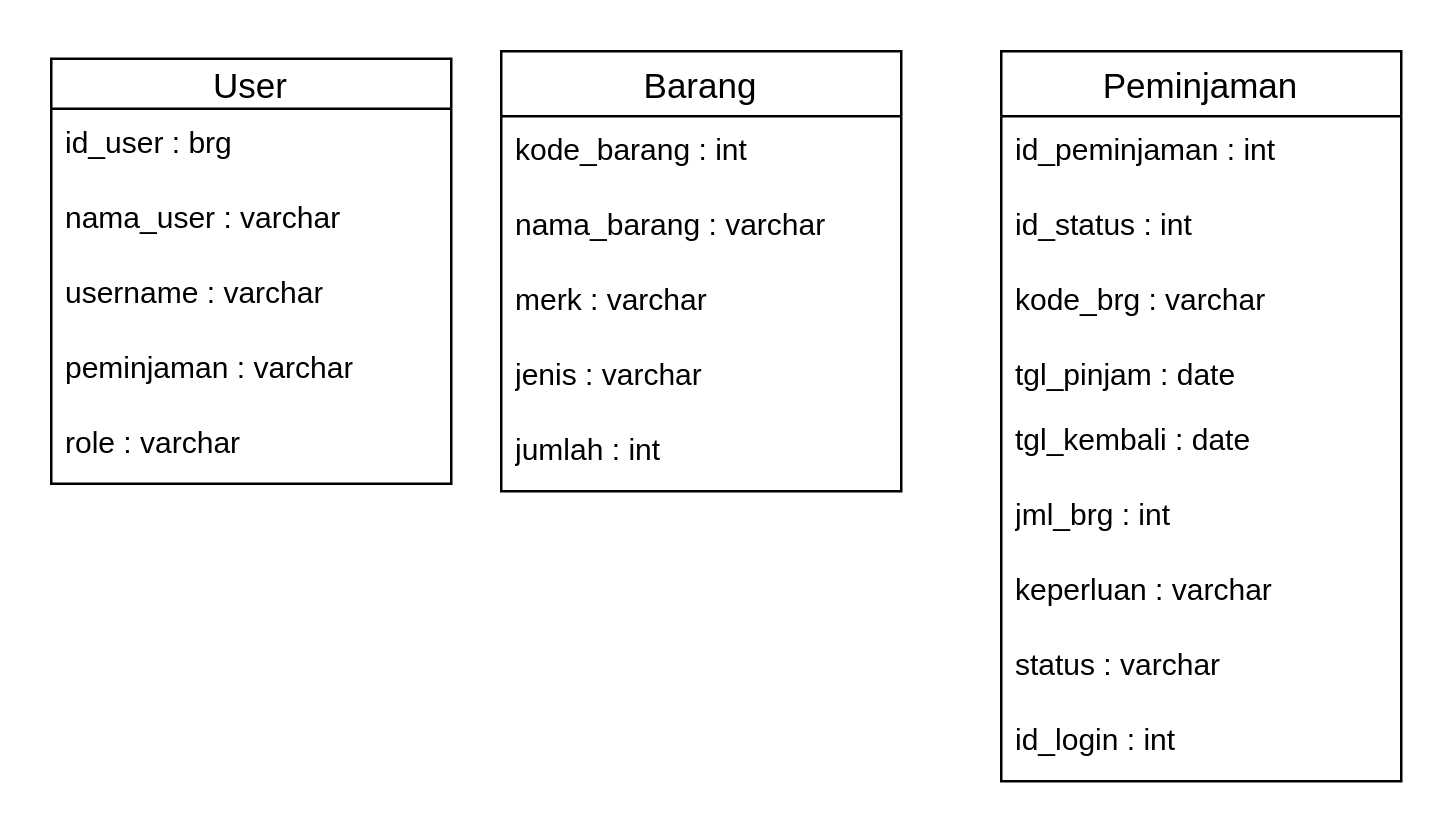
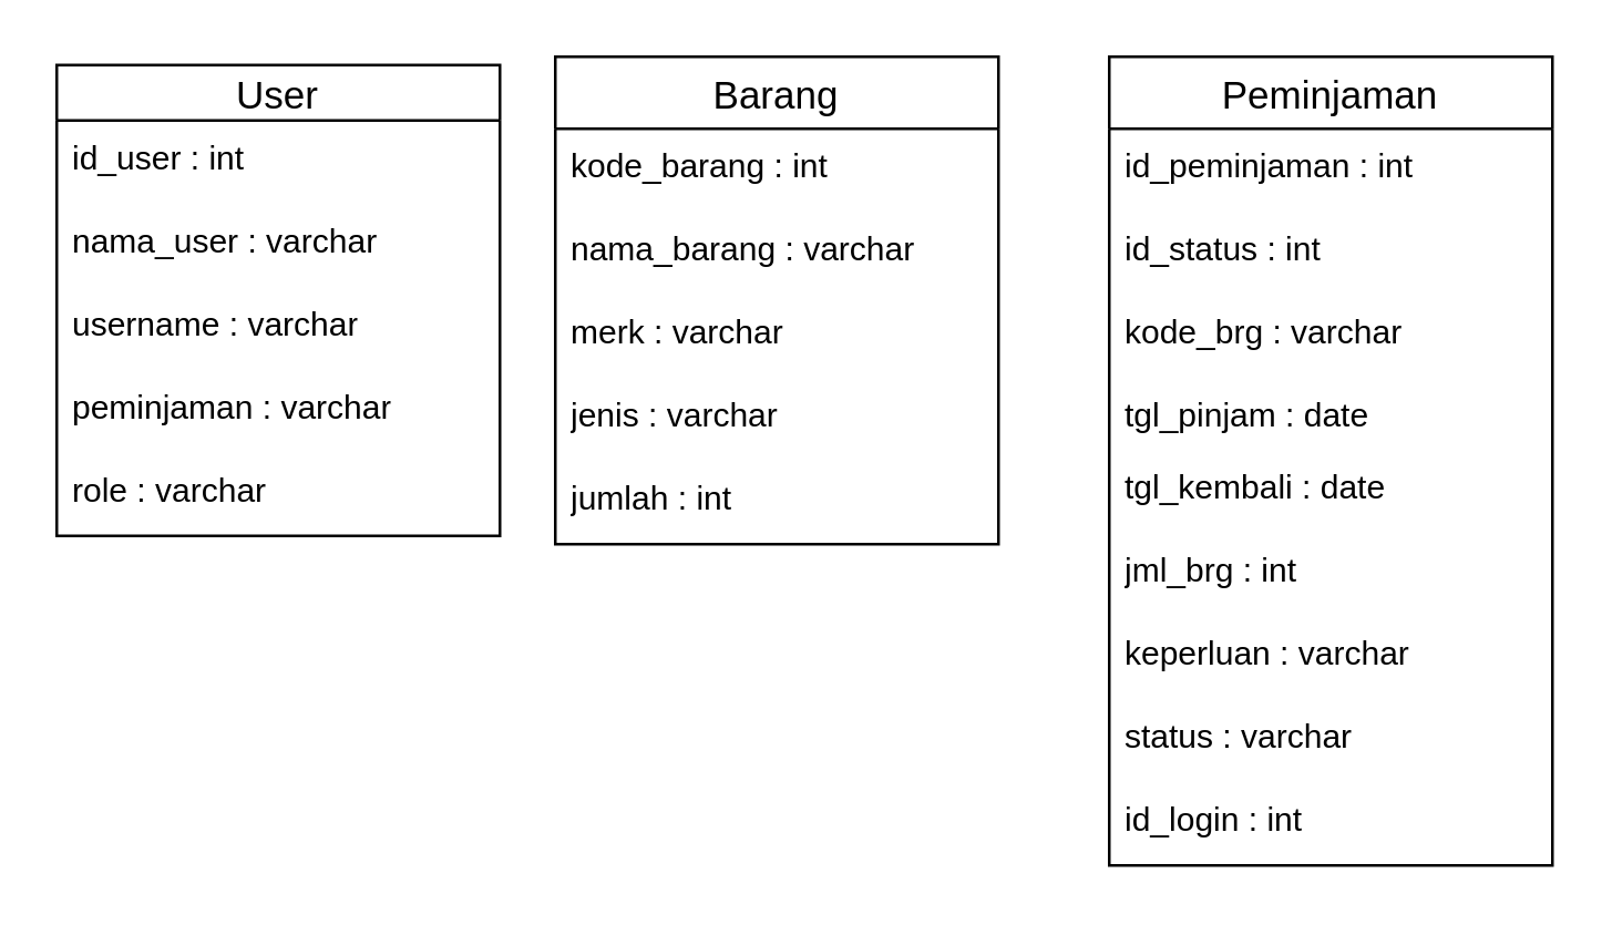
- <mxCell id="3" value="id_user : brg" style="text;strokeColor=none;fillColor=none;spacingLeft=4;spacingRight=4;overflow=hidden;rotatable=0;points=[[0,0.5],[1,0.5]];portConstraint=eastwest;fontSize=12;whiteSpace=wrap;html=1;" vertex="1" parent="2"><mxGeometry y="20" width="160" height="30" as="geometry" /></mxCell>
+ <mxCell id="3" value="id_user : int" style="text;strokeColor=none;fillColor=none;spacingLeft=4;spacingRight=4;overflow=hidden;rotatable=0;points=[[0,0.5],[1,0.5]];portConstraint=eastwest;fontSize=12;whiteSpace=wrap;html=1;" vertex="1" parent="2"><mxGeometry y="20" width="160" height="30" as="geometry" /></mxCell>
